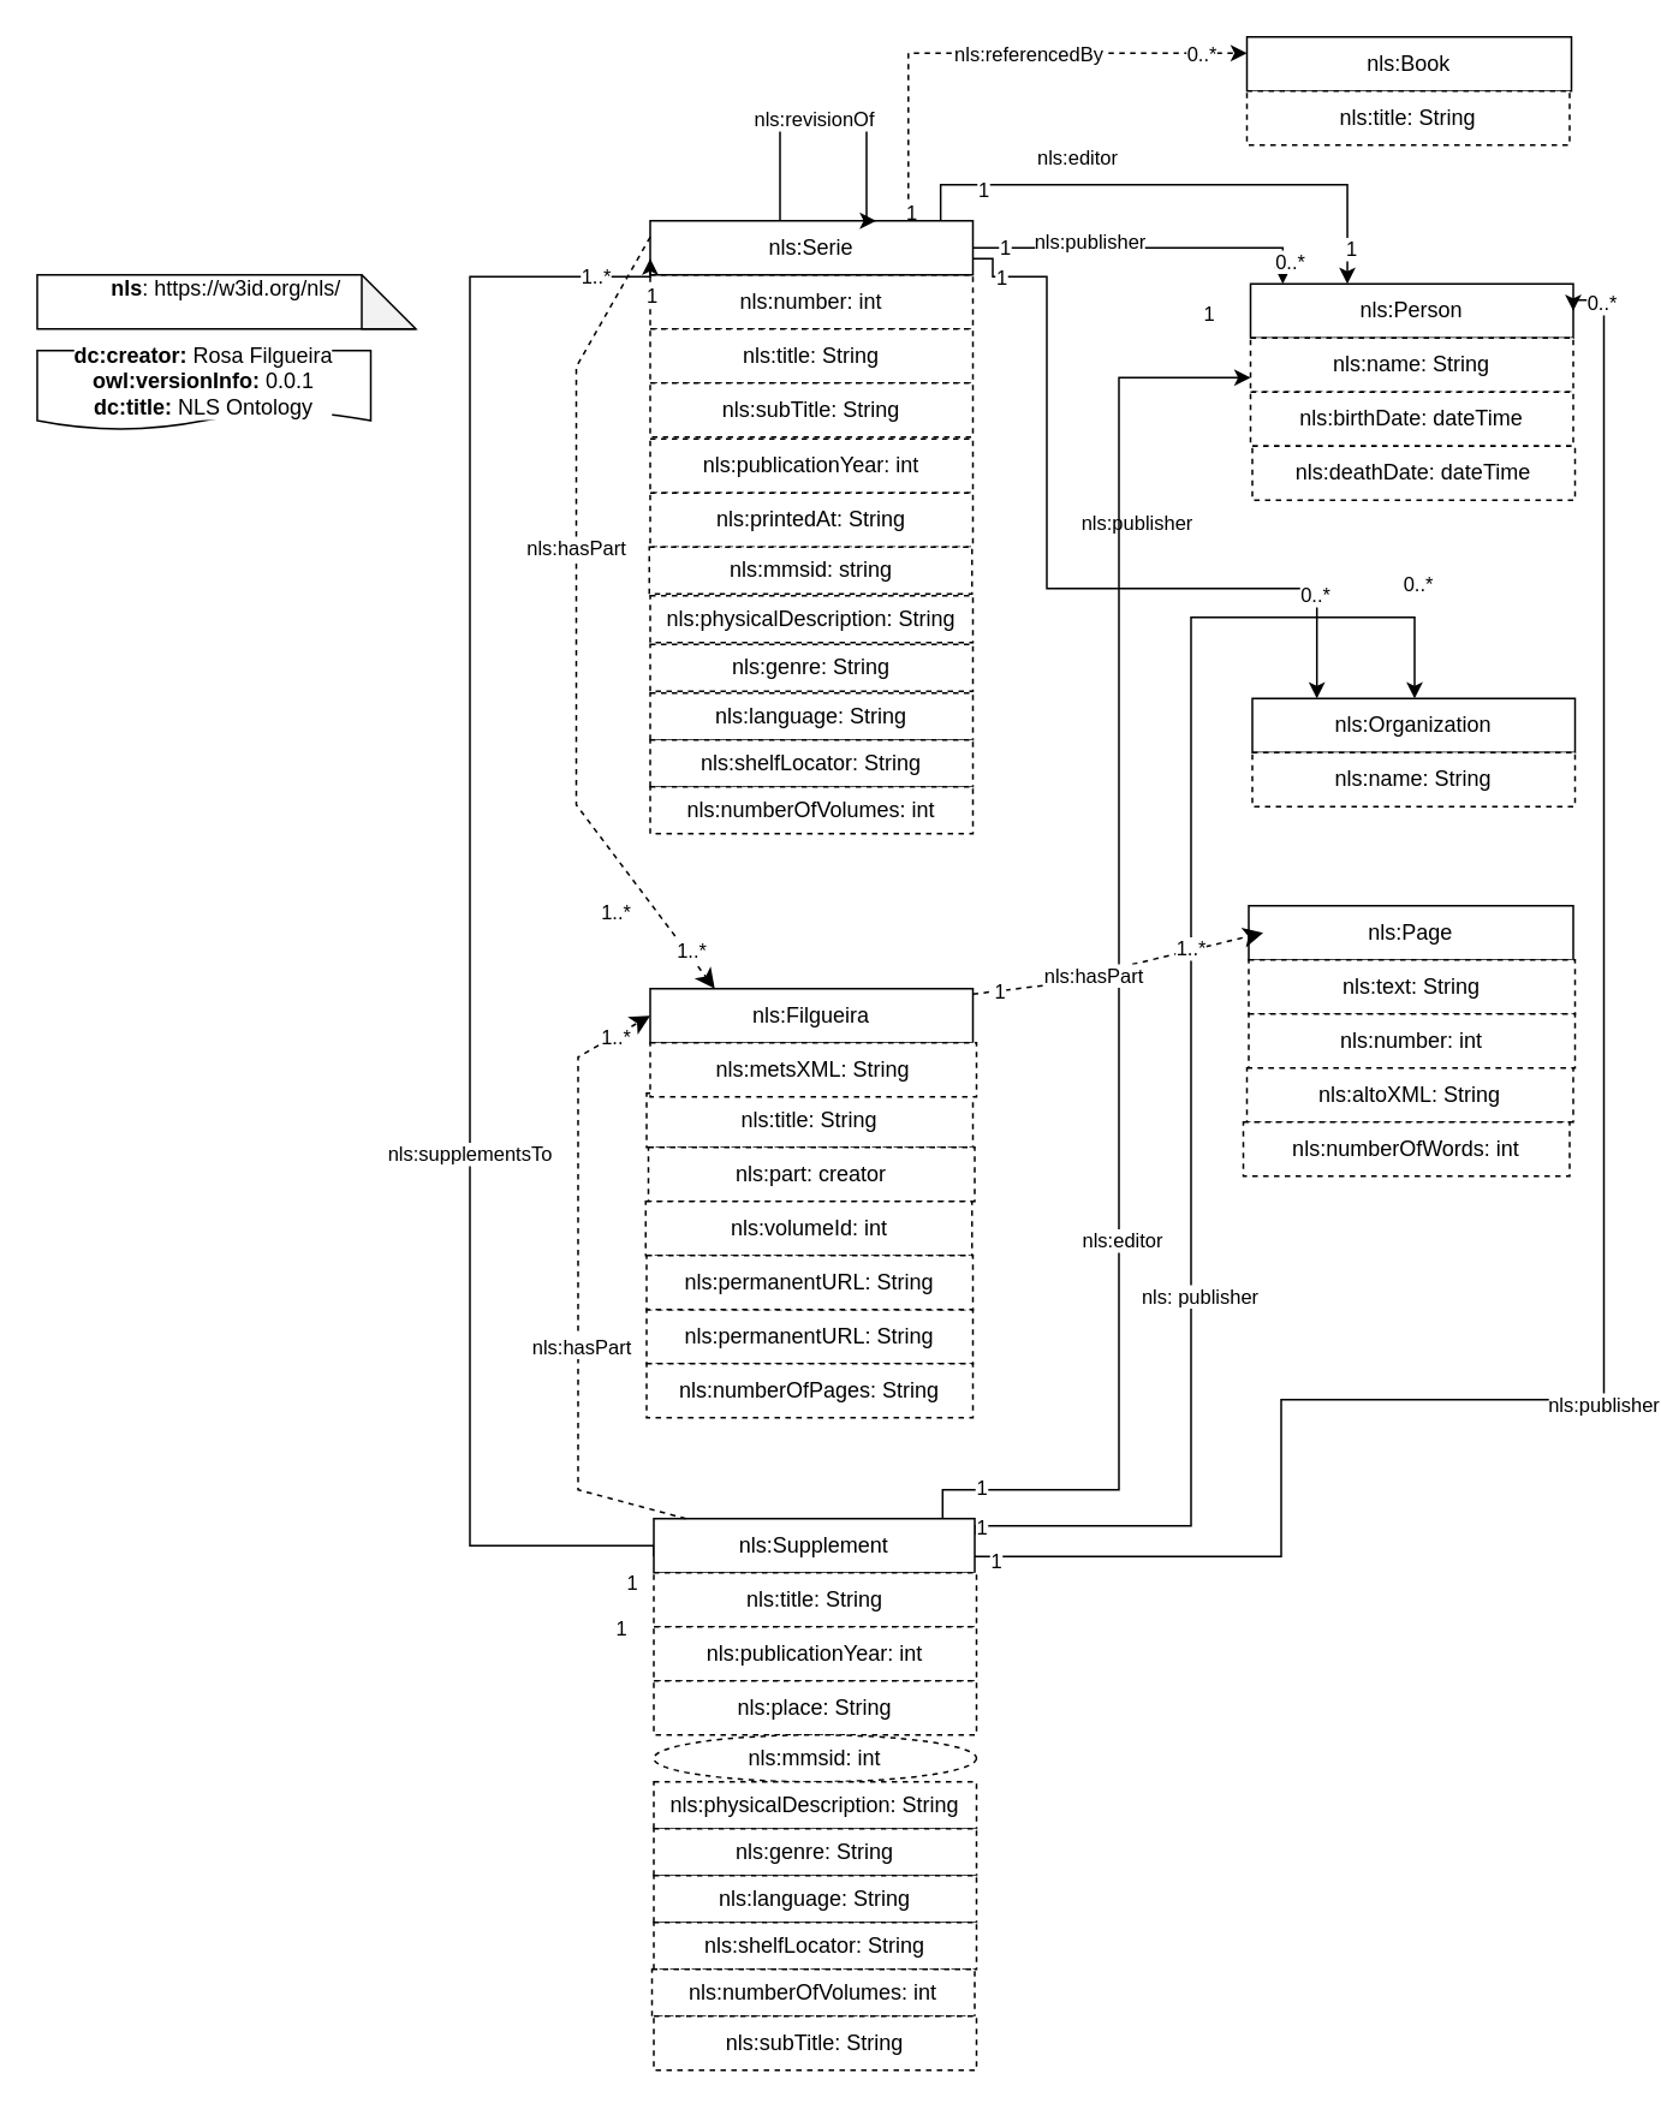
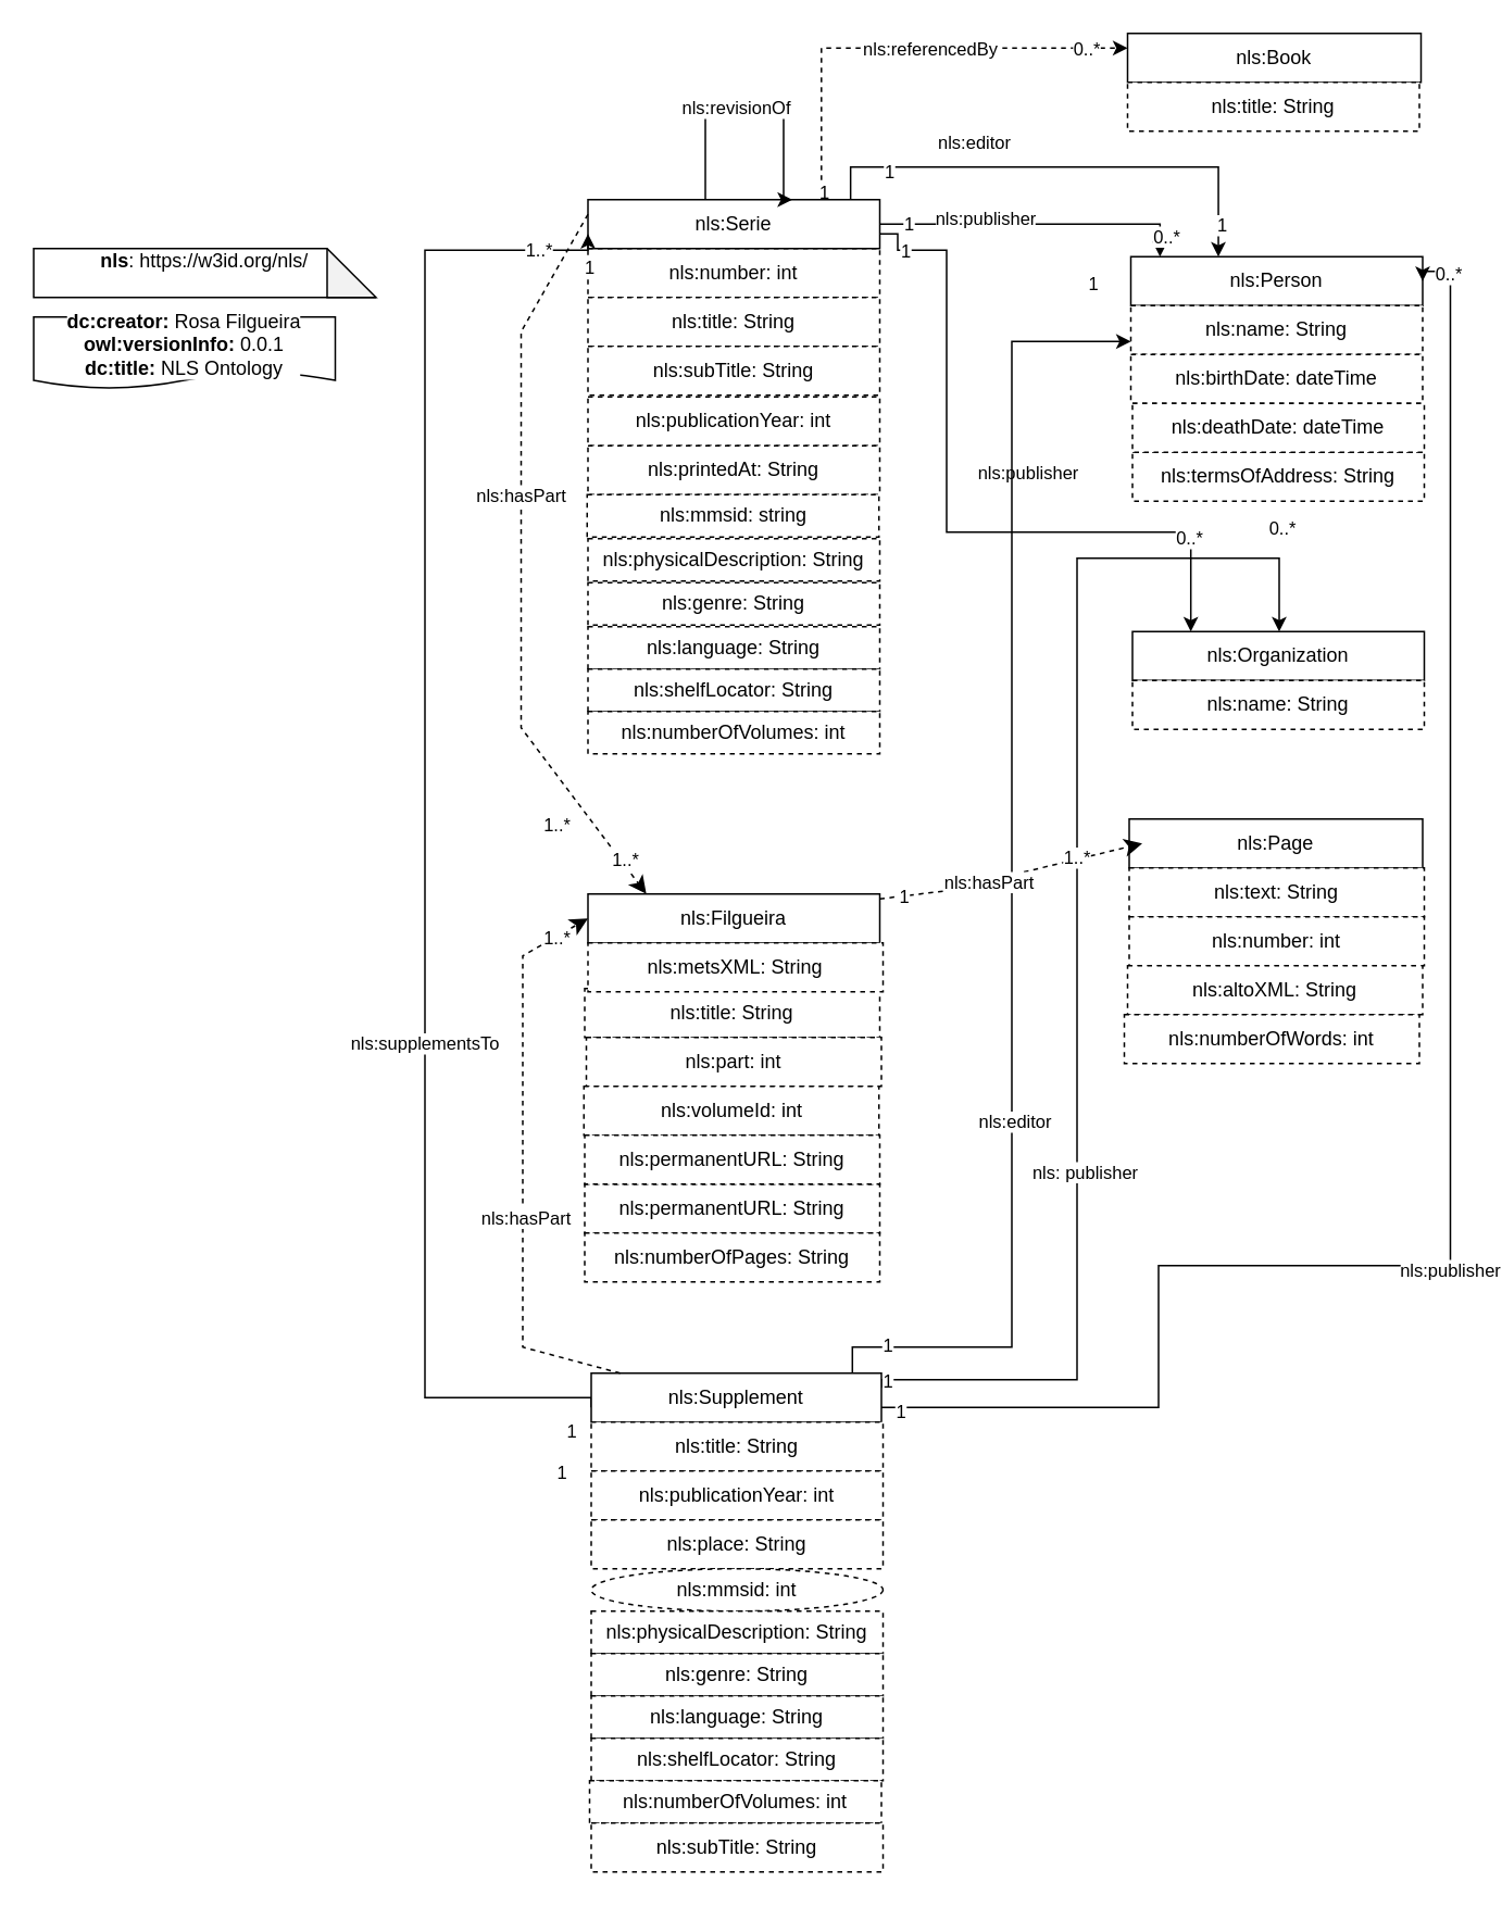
+ <mxCell id="32" value="nls:termsOfAddress: String" style="rounded=0;whiteSpace=wrap;html=1;snapToPoint=1;points=[[0.1,0],[0.2,0],[0.3,0],[0.4,0],[0.5,0],[0.6,0],[0.7,0],[0.8,0],[0.9,0],[0,0.1],[0,0.3],[0,0.5],[0,0.7],[0,0.9],[0.1,1],[0.2,1],[0.3,1],[0.4,1],[0.5,1],[0.6,1],[0.7,1],[0.8,1],[0.9,1],[1,0.1],[1,0.3],[1,0.5],[1,0.7],[1,0.9]];dashed=1;" parent="1" vertex="1"><mxGeometry x="694" y="277" width="179" height="30" as="geometry" /></mxCell>
- <mxCell id="43" value="nls:part: creator" style="rounded=0;whiteSpace=wrap;html=1;snapToPoint=1;points=[[0.1,0],[0.2,0],[0.3,0],[0.4,0],[0.5,0],[0.6,0],[0.7,0],[0.8,0],[0.9,0],[0,0.1],[0,0.3],[0,0.5],[0,0.7],[0,0.9],[0.1,1],[0.2,1],[0.3,1],[0.4,1],[0.5,1],[0.6,1],[0.7,1],[0.8,1],[0.9,1],[1,0.1],[1,0.3],[1,0.5],[1,0.7],[1,0.9]];dashed=1;" parent="1" vertex="1"><mxGeometry x="359" y="636" width="181" height="30" as="geometry" /></mxCell>
+ <mxCell id="43" value="nls:part: int" style="rounded=0;whiteSpace=wrap;html=1;snapToPoint=1;points=[[0.1,0],[0.2,0],[0.3,0],[0.4,0],[0.5,0],[0.6,0],[0.7,0],[0.8,0],[0.9,0],[0,0.1],[0,0.3],[0,0.5],[0,0.7],[0,0.9],[0.1,1],[0.2,1],[0.3,1],[0.4,1],[0.5,1],[0.6,1],[0.7,1],[0.8,1],[0.9,1],[1,0.1],[1,0.3],[1,0.5],[1,0.7],[1,0.9]];dashed=1;" parent="1" vertex="1"><mxGeometry x="359" y="636" width="181" height="30" as="geometry" /></mxCell>
